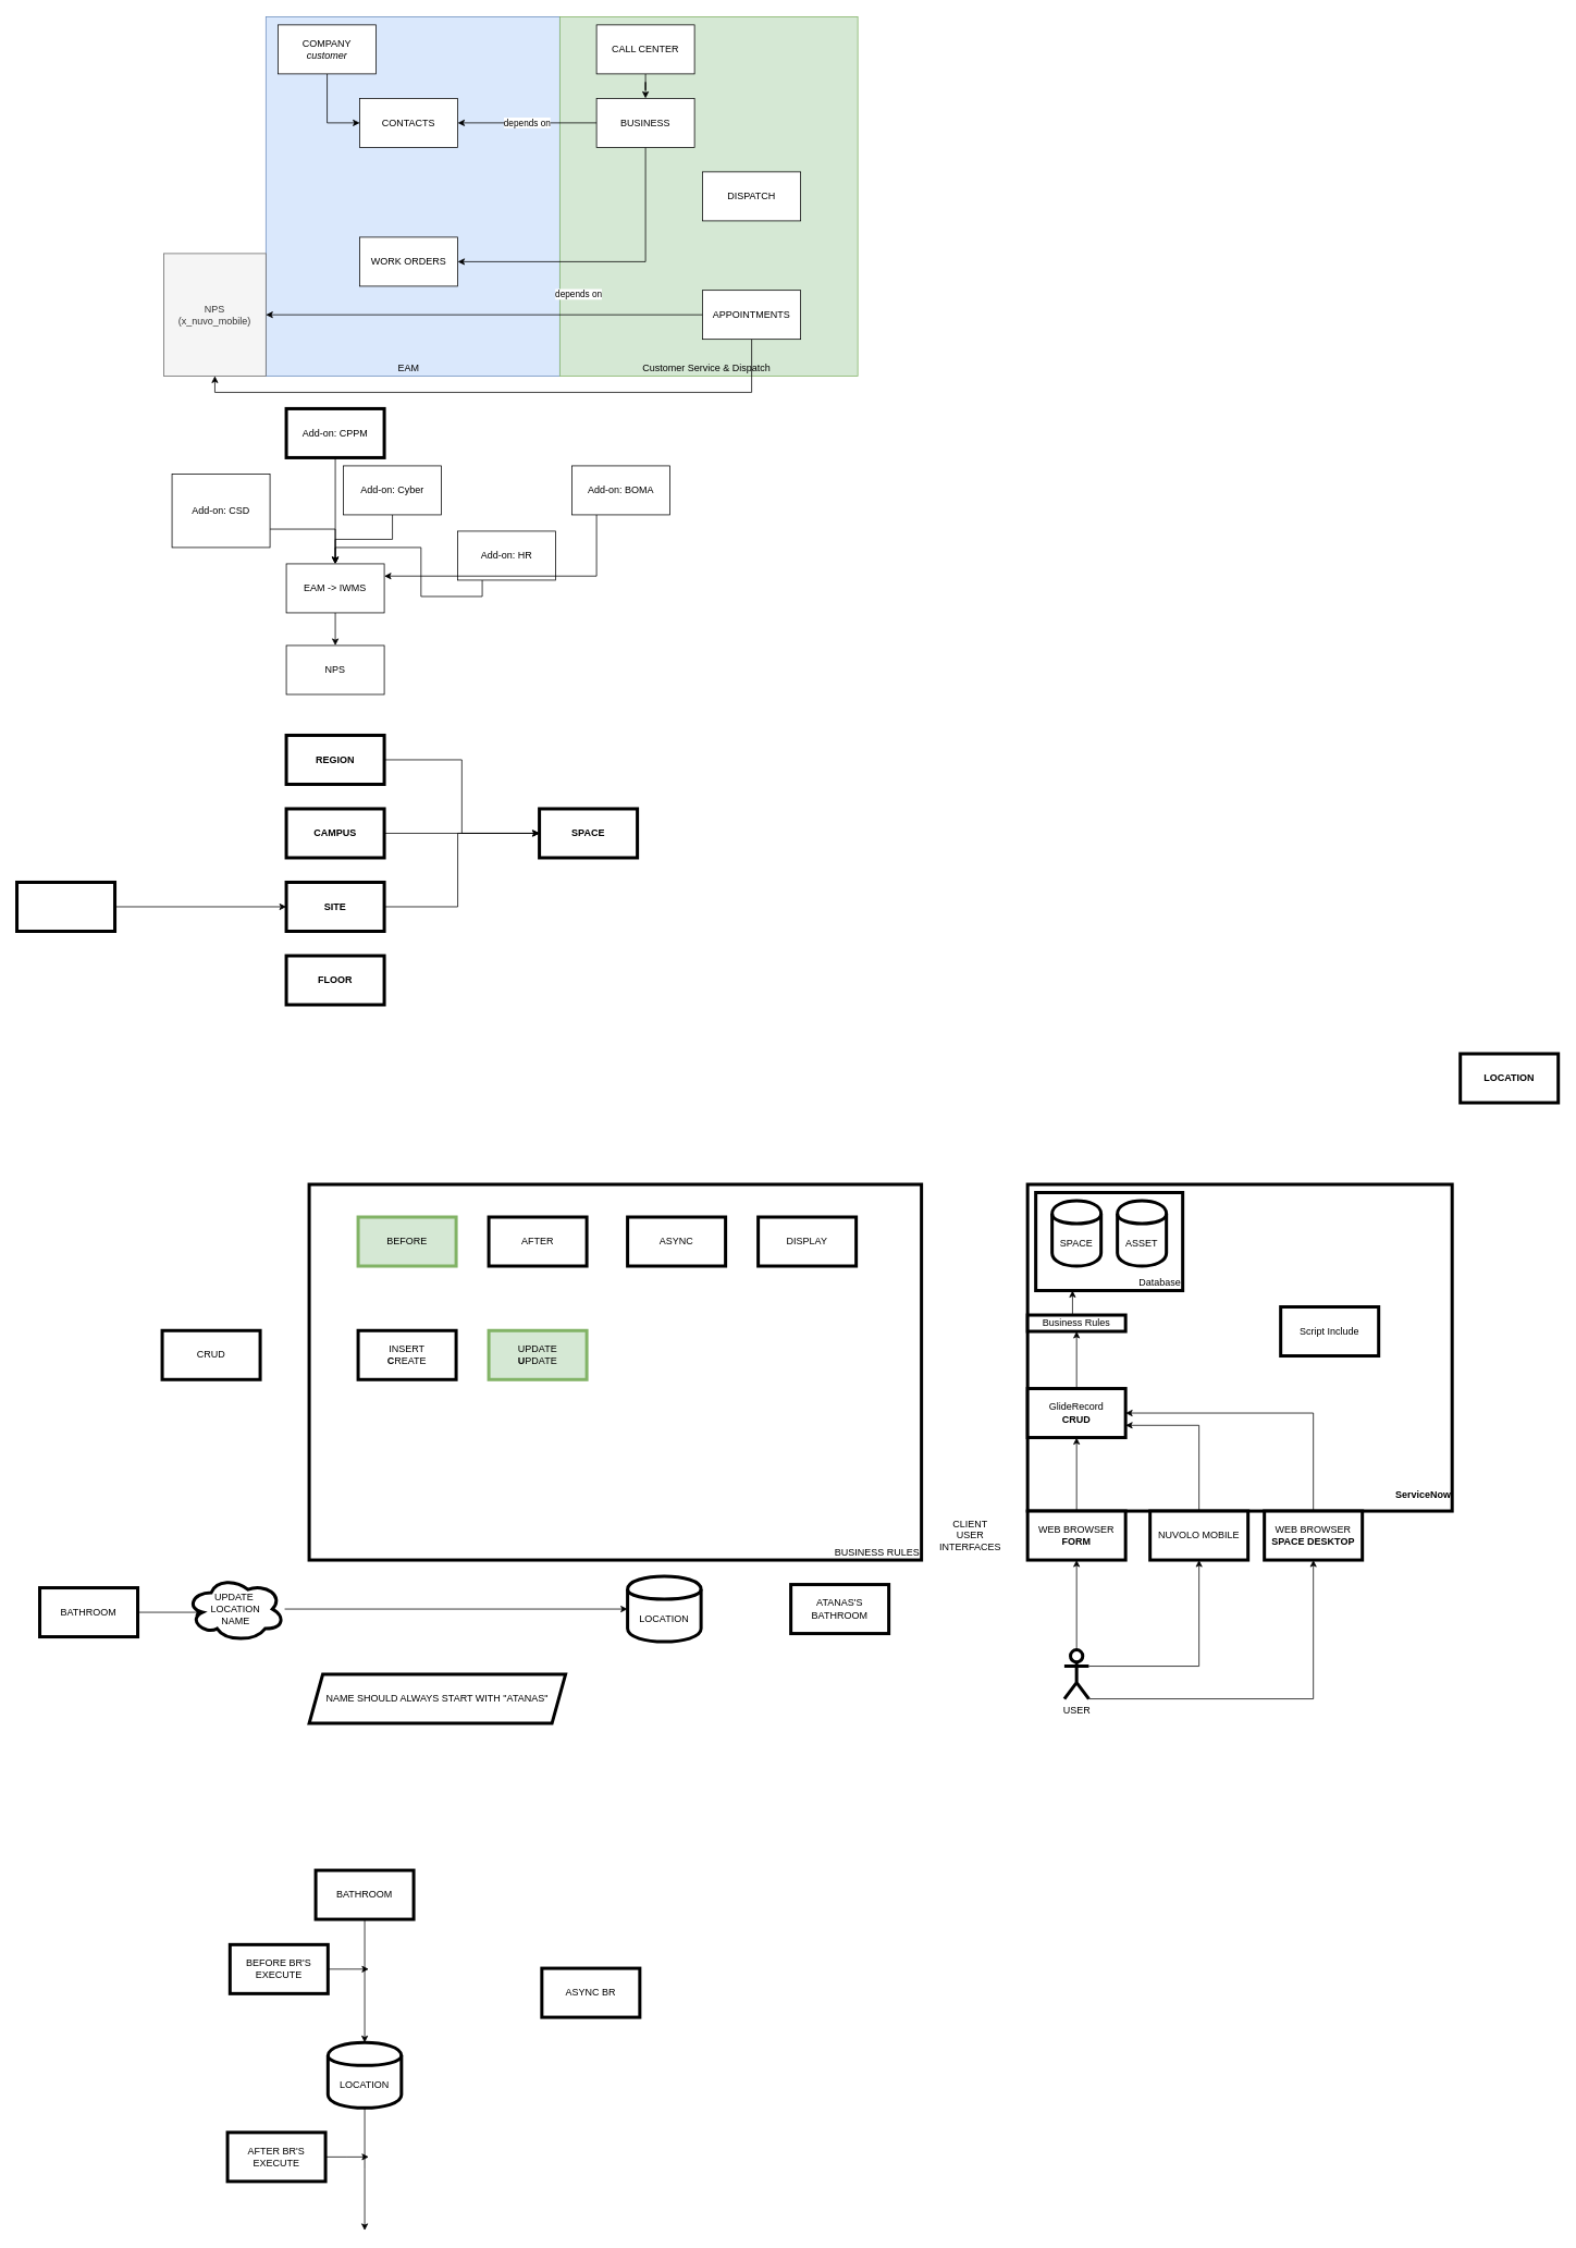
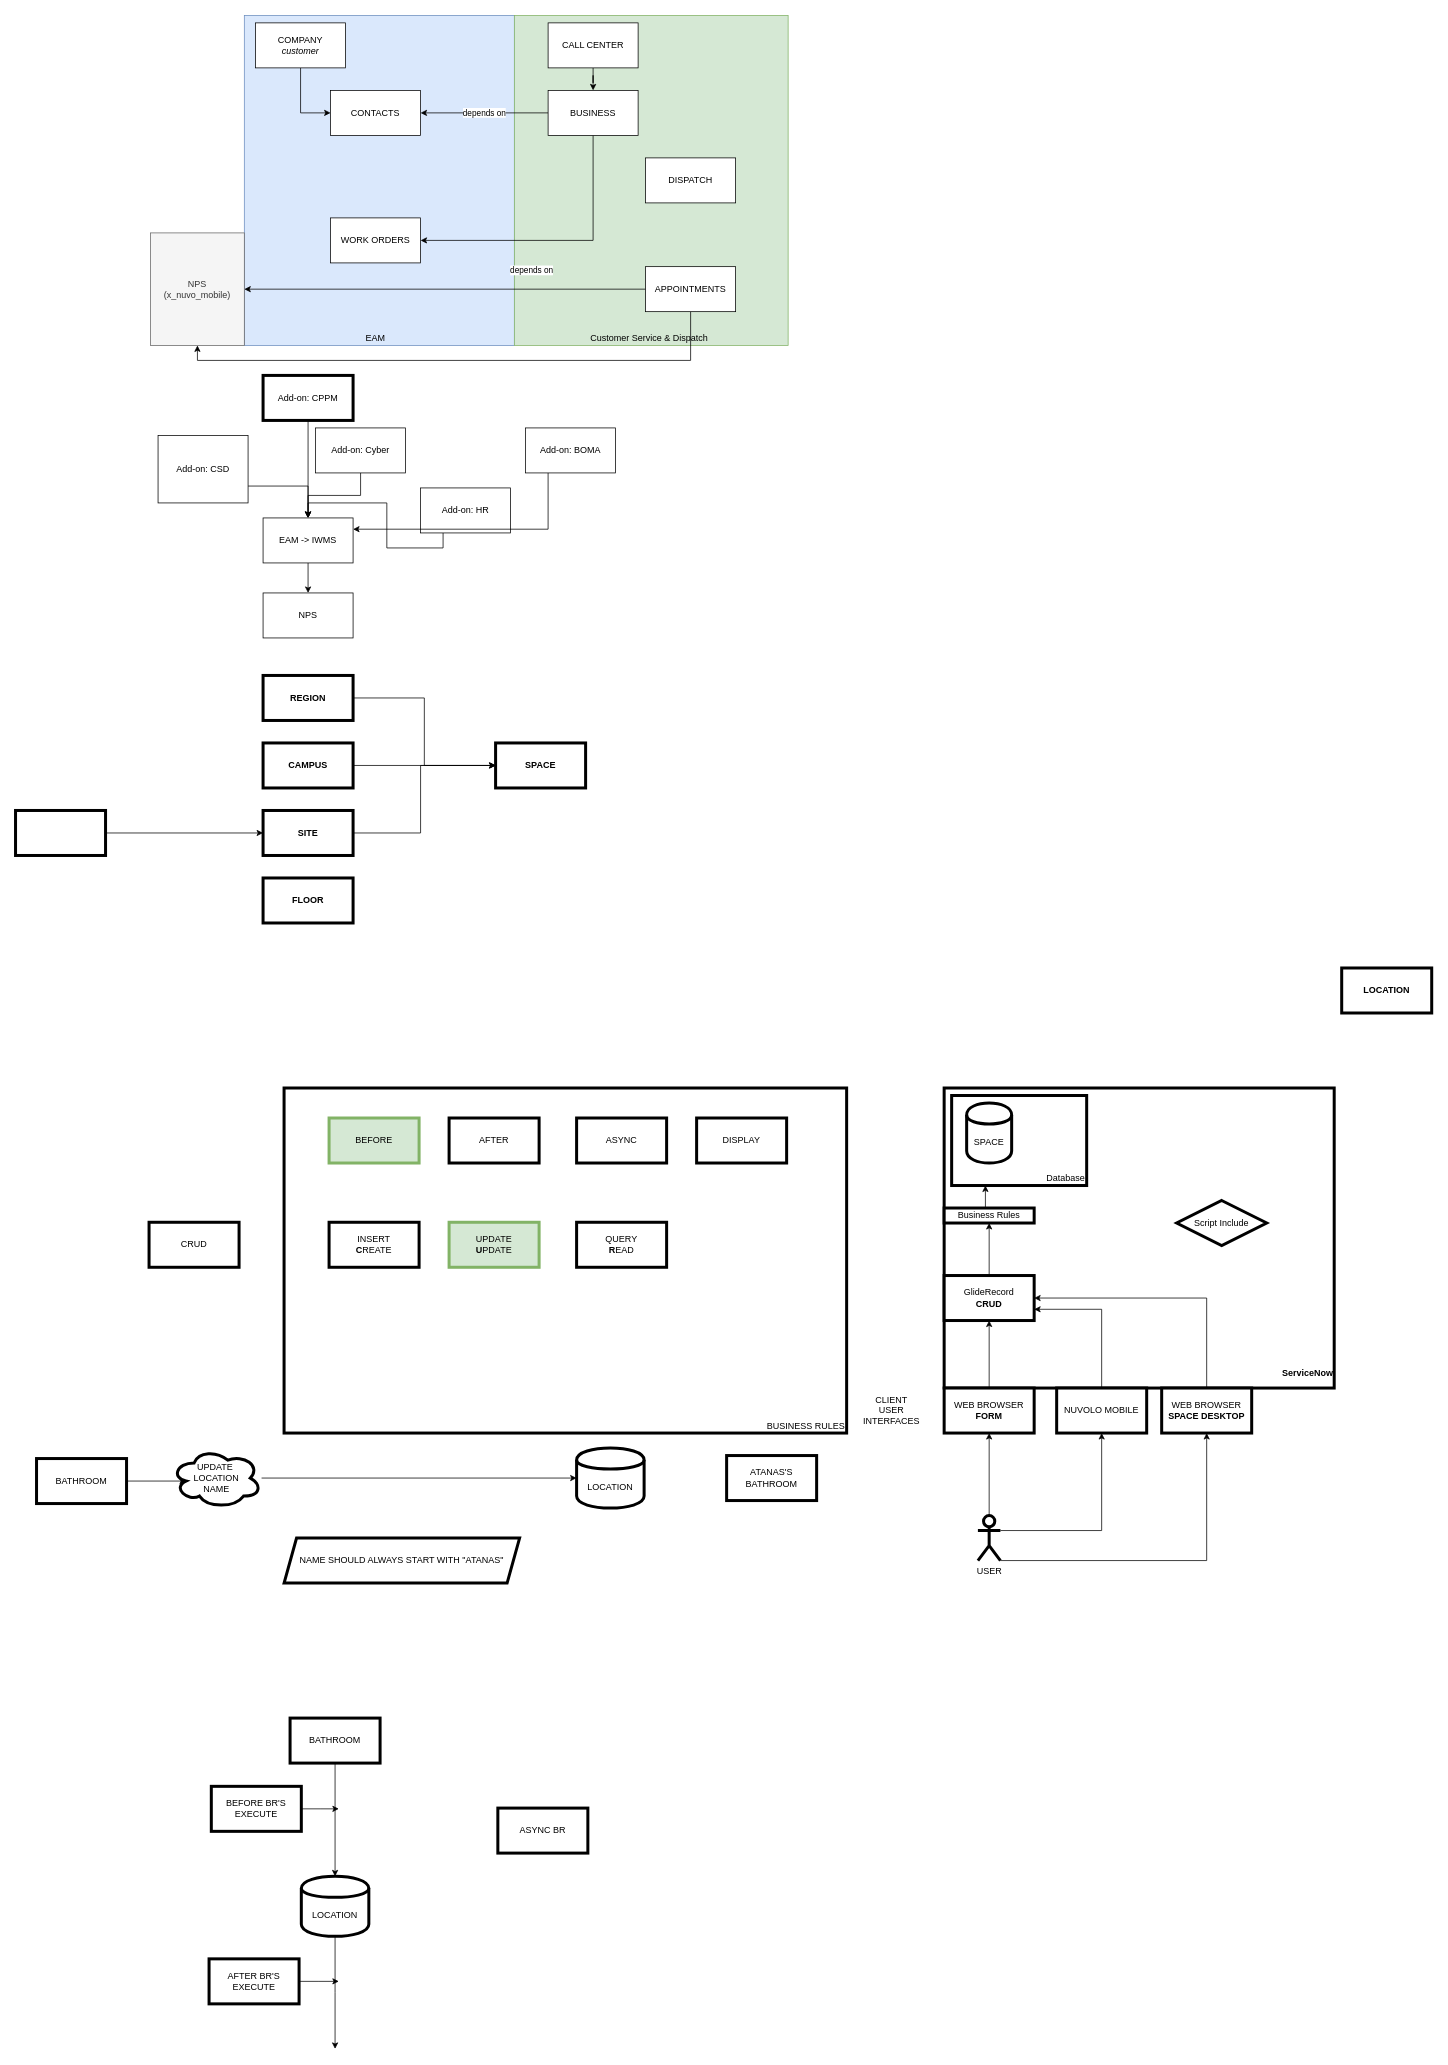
- <mxCell id="46" value="ASSET" style="shape=cylinder;whiteSpace=wrap;html=1;boundedLbl=1;backgroundOutline=1;strokeWidth=4;align=center;" parent="1" vertex="1"><mxGeometry x="1368" y="1470" width="60" height="80" as="geometry" /></mxCell>
- <mxCell id="60" value="Script Include" style="rounded=0;whiteSpace=wrap;html=1;strokeWidth=4;align=center;" parent="1" vertex="1"><mxGeometry x="1568" y="1600" width="120" height="60" as="geometry" /></mxCell>
+ <mxCell id="60" value="Script Include" style="rhombus;whiteSpace=wrap;html=1;strokeWidth=4;align=center;" parent="1" vertex="1"><mxGeometry x="1568" y="1600" width="120" height="60" as="geometry" /></mxCell>
+ <mxCell id="70" value="QUERY&lt;br&gt;&lt;b&gt;R&lt;/b&gt;EAD" style="rounded=0;whiteSpace=wrap;html=1;strokeWidth=4;align=center;" parent="1" vertex="1"><mxGeometry x="768" y="1629" width="120" height="60" as="geometry" /></mxCell>
